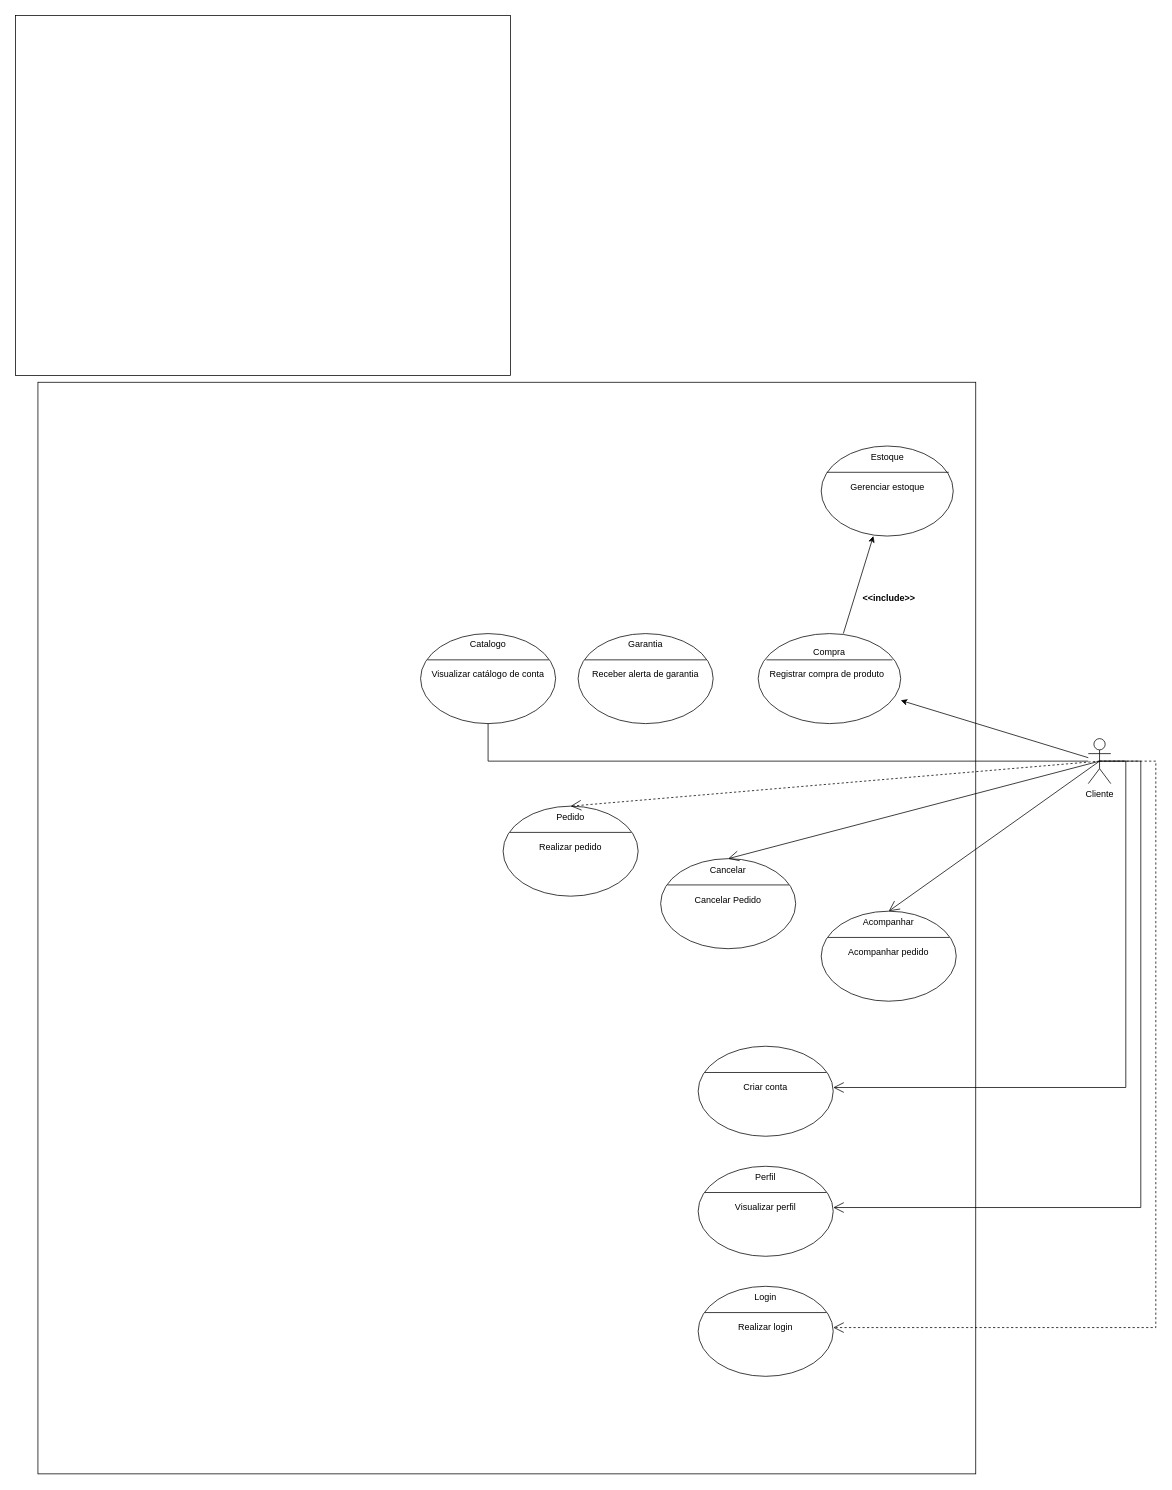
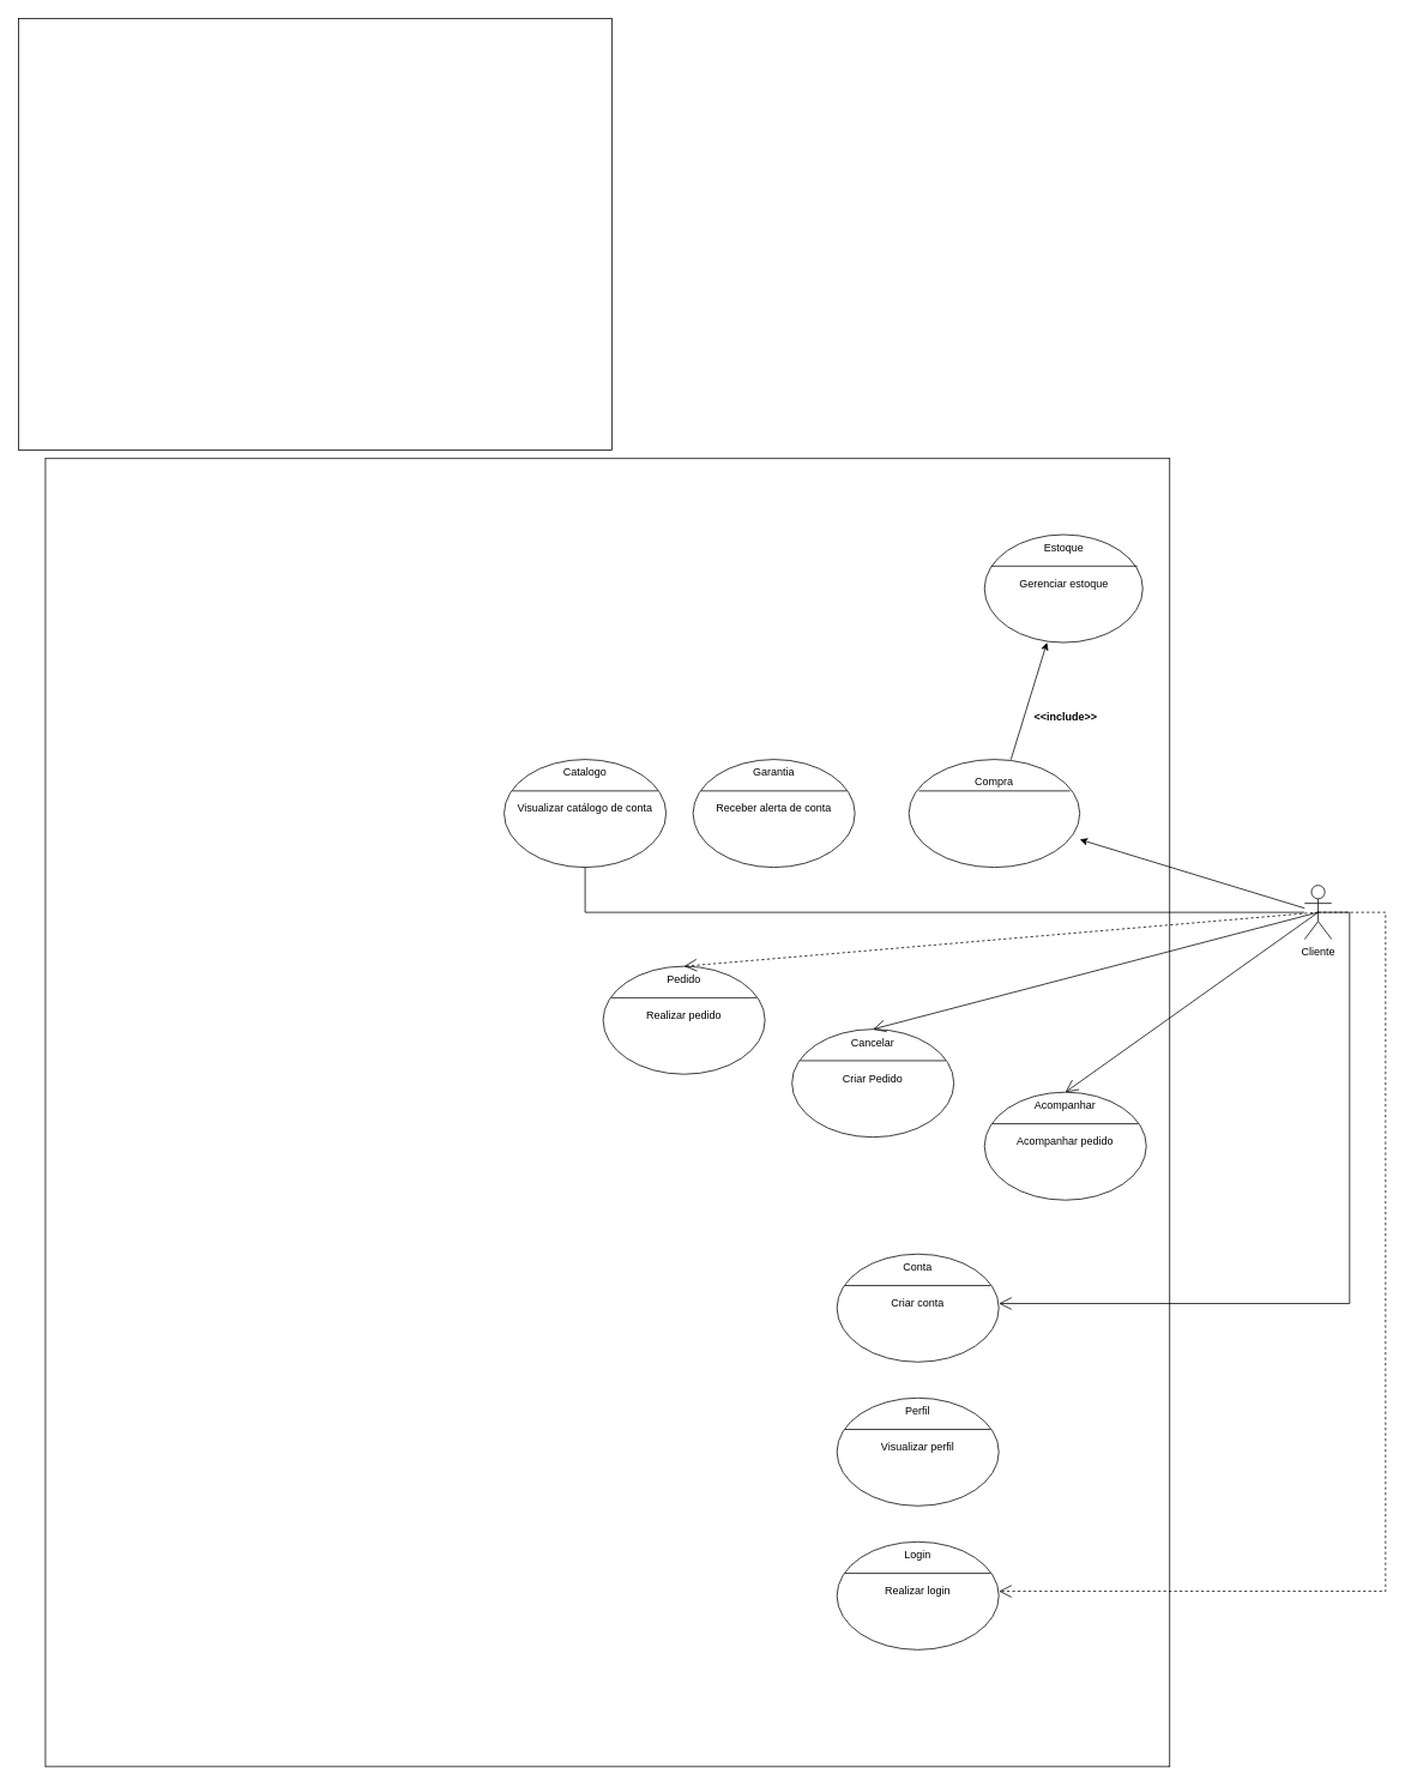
- <mxCell id="17" value="Receber alerta de garantia" style="text;html=1;align=center;verticalAlign=middle;rotatable=0;fillColor=none;strokeColor=none;whiteSpace=wrap;" parent="14" vertex="1"><mxGeometry y="40" width="180" height="30" as="geometry" /></mxCell>
+ <mxCell id="17" value="Receber alerta de conta" style="text;html=1;align=center;verticalAlign=middle;rotatable=0;fillColor=none;strokeColor=none;whiteSpace=wrap;" parent="14" vertex="1"><mxGeometry y="40" width="180" height="30" as="geometry" /></mxCell>
- <mxCell id="21" value="Registrar compra de produto" style="text;html=1;align=center;verticalAlign=middle;rotatable=0;fillColor=none;strokeColor=none;whiteSpace=wrap;" parent="18" vertex="1"><mxGeometry x="12.75" y="40" width="158.333" height="30" as="geometry" /></mxCell>
- <mxCell id="30" value="Cancelar Pedido" style="text;html=1;align=center;verticalAlign=middle;rotatable=0;fillColor=none;strokeColor=none;whiteSpace=wrap;" parent="27" vertex="1"><mxGeometry y="40" width="180" height="30" as="geometry" /></mxCell>
+ <mxCell id="30" value="Criar Pedido" style="text;html=1;align=center;verticalAlign=middle;rotatable=0;fillColor=none;strokeColor=none;whiteSpace=wrap;" parent="27" vertex="1"><mxGeometry y="40" width="180" height="30" as="geometry" /></mxCell>
+ <mxCell id="36" value="Conta" style="html=1;strokeColor=none;fillColor=none;align=center;verticalAlign=middle;rotatable=0;whiteSpace=wrap;" parent="35" vertex="1"><mxGeometry width="180" height="30" as="geometry" /></mxCell>
- <mxCell id="53" value="" style="endArrow=open;endFill=1;endSize=12;html=1;rounded=0;exitX=0.5;exitY=0.5;exitDx=0;exitDy=0;exitPerimeter=0;entryX=1;entryY=0.5;entryDx=0;entryDy=0;edgeStyle=orthogonalEdgeStyle;" edge="1" parent="1" source="5" target="46"><mxGeometry width="160" relative="1" as="geometry"><mxPoint x="1430" y="1284" as="sourcePoint" /><mxPoint x="1590" y="1284" as="targetPoint" /><Array as="points"><mxPoint x="1520" y="1014" /><mxPoint x="1520" y="1609" /></Array></mxGeometry></mxCell>
